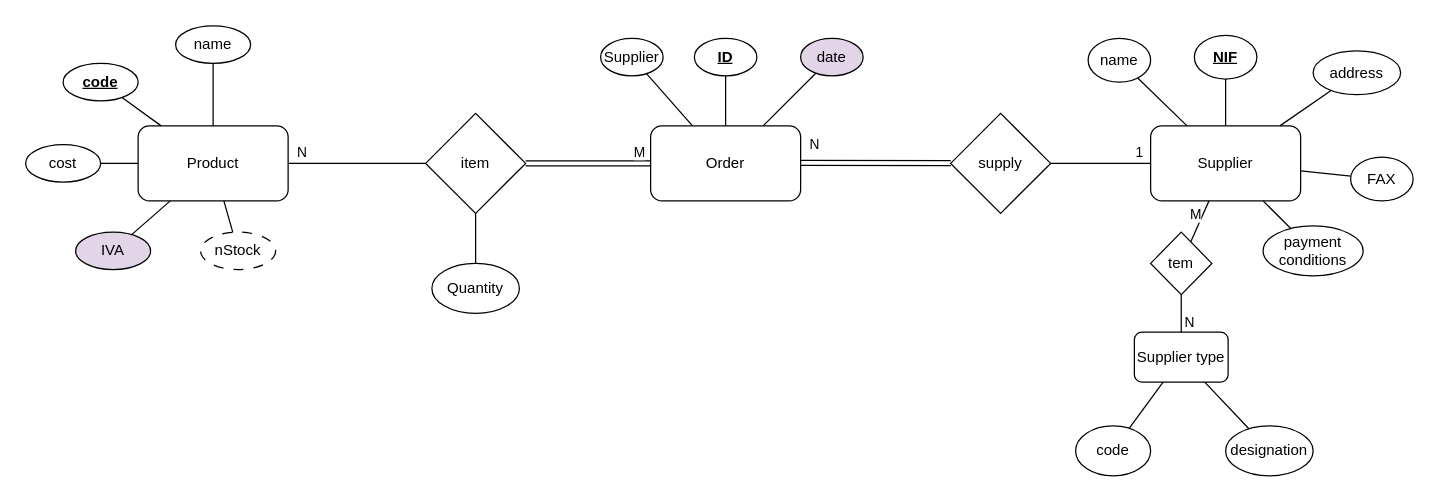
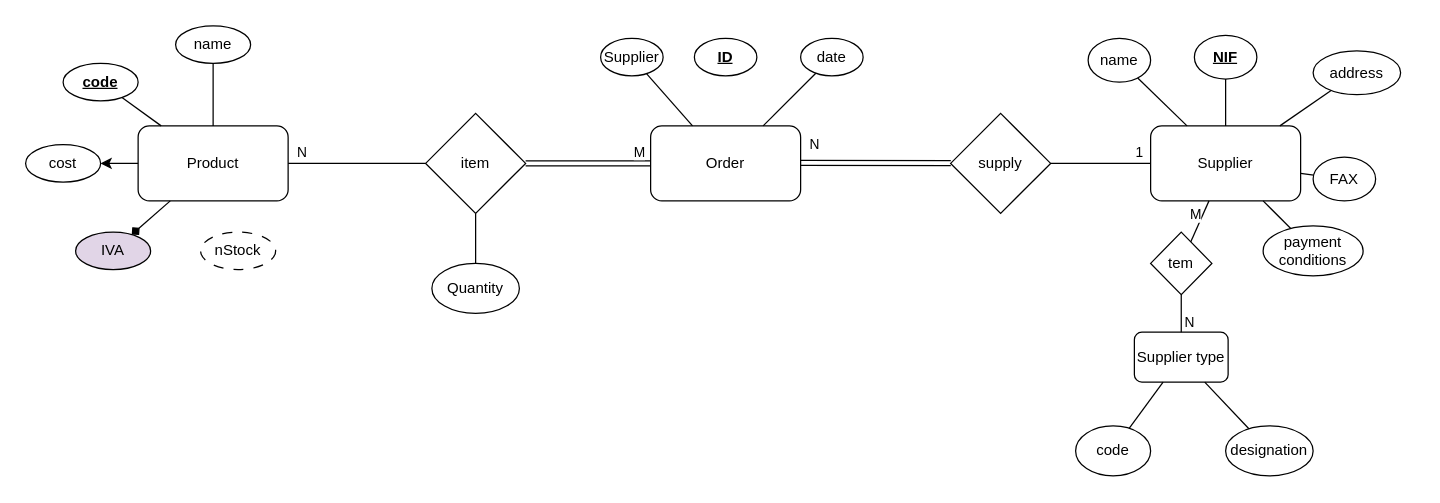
- <mxCell id="27" value="date" style="ellipse;whiteSpace=wrap;html=1;fillColor=#e1d5e7;" vertex="1" parent="1"><mxGeometry x="640" y="30" width="50" height="30" as="geometry" /></mxCell>
+ <mxCell id="27" value="date" style="ellipse;whiteSpace=wrap;html=1;" vertex="1" parent="1"><mxGeometry x="640" y="30" width="50" height="30" as="geometry" /></mxCell>
- <mxCell id="32" value="" style="endArrow=none;html=1;rounded=0;" edge="1" parent="1" source="3" target="28"><mxGeometry width="50" height="50" relative="1" as="geometry"><mxPoint x="574" y="120" as="sourcePoint" /><mxPoint x="537" y="78" as="targetPoint" /></mxGeometry></mxCell>
- <mxCell id="17" value="" style="endArrow=none;html=1;rounded=0;entryX=1;entryY=0.5;entryDx=0;entryDy=0;" edge="1" parent="1" source="2" target="12"><mxGeometry width="50" height="50" relative="1" as="geometry"><mxPoint x="190" y="120" as="sourcePoint" /><mxPoint x="190" y="70" as="targetPoint" /></mxGeometry></mxCell>
+ <mxCell id="17" value="" style="endArrow=classic;html=1;rounded=0;entryX=1;entryY=0.5;entryDx=0;entryDy=0;" edge="1" parent="1" source="2" target="12"><mxGeometry width="50" height="50" relative="1" as="geometry"><mxPoint x="190" y="120" as="sourcePoint" /><mxPoint x="190" y="70" as="targetPoint" /></mxGeometry></mxCell>
- <mxCell id="36" value="FAX" style="ellipse;whiteSpace=wrap;html=1;" vertex="1" parent="1"><mxGeometry x="1080" y="125" width="50" height="35" as="geometry" /></mxCell>
+ <mxCell id="36" value="FAX" style="ellipse;whiteSpace=wrap;html=1;" vertex="1" parent="1"><mxGeometry x="1050" y="125" width="50" height="35" as="geometry" /></mxCell>
- <mxCell id="19" value="" style="endArrow=none;html=1;rounded=0;" edge="1" parent="1" source="2" target="14"><mxGeometry width="50" height="50" relative="1" as="geometry"><mxPoint x="210" y="140" as="sourcePoint" /><mxPoint x="210" y="90" as="targetPoint" /></mxGeometry></mxCell>
- <mxCell id="18" value="" style="endArrow=none;html=1;rounded=0;" edge="1" parent="1" source="2" target="13"><mxGeometry width="50" height="50" relative="1" as="geometry"><mxPoint x="130" y="160" as="sourcePoint" /><mxPoint x="200" y="80" as="targetPoint" /></mxGeometry></mxCell>
+ <mxCell id="18" value="" style="endArrow=diamond;html=1;rounded=0;" edge="1" parent="1" source="2" target="13"><mxGeometry width="50" height="50" relative="1" as="geometry"><mxPoint x="130" y="160" as="sourcePoint" /><mxPoint x="200" y="80" as="targetPoint" /></mxGeometry></mxCell>
